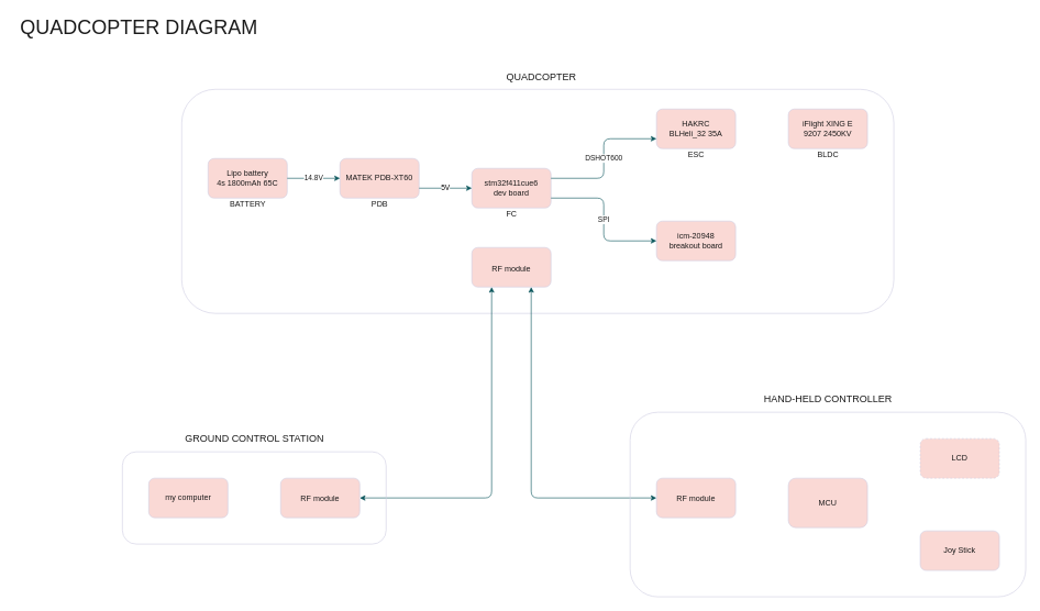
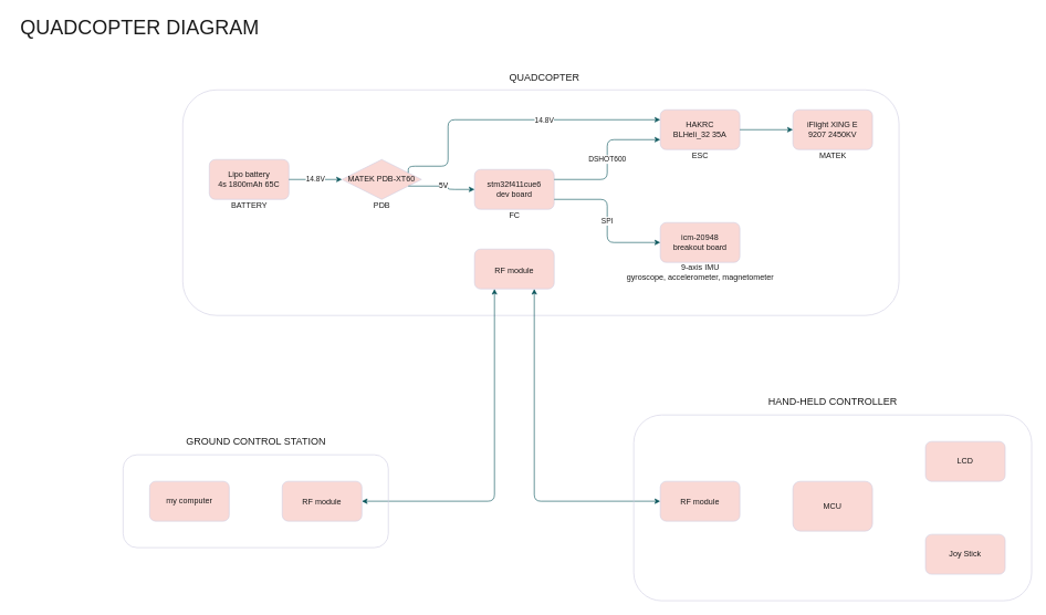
+ <mxCell id="26" style="edgeStyle=orthogonalEdgeStyle;orthogonalLoop=1;jettySize=auto;html=1;exitX=1;exitY=0.25;exitDx=0;exitDy=0;entryX=0;entryY=0.25;entryDx=0;entryDy=0;strokeColor=#09555B;fontColor=#1A1A1A;" parent="4" source="18" target="12" edge="1"><mxGeometry relative="1" as="geometry"><Array as="points"><mxPoint x="360" y="85" /><mxPoint x="360" y="15" /></Array></mxGeometry></mxCell>
+ <mxCell id="27" value="14.8V" style="edgeLabel;html=1;align=center;verticalAlign=middle;resizable=0;points=[];fontColor=#1A1A1A;rounded=1;" parent="26" vertex="1" connectable="0"><mxGeometry x="0.236" relative="1" as="geometry"><mxPoint as="offset" /></mxGeometry></mxCell>
+ <mxCell id="24" style="edgeStyle=orthogonalEdgeStyle;orthogonalLoop=1;jettySize=auto;html=1;exitX=1;exitY=0.5;exitDx=0;exitDy=0;entryX=0;entryY=0.5;entryDx=0;entryDy=0;strokeColor=#09555B;fontColor=#1A1A1A;" parent="4" source="12" target="15" edge="1"><mxGeometry relative="1" as="geometry" /></mxCell>
- <mxCell id="16" value="BLDC" style="text;html=1;align=center;verticalAlign=middle;resizable=0;points=[];autosize=1;fontColor=#1A1A1A;rounded=1;" parent="14" vertex="1"><mxGeometry x="35" y="60" width="50" height="20" as="geometry" /></mxCell>
+ <mxCell id="16" value="MATEK" style="text;html=1;align=center;verticalAlign=middle;resizable=0;points=[];autosize=1;fontColor=#1A1A1A;rounded=1;" parent="14" vertex="1"><mxGeometry x="35" y="60" width="50" height="20" as="geometry" /></mxCell>
- <mxCell id="18" value="MATEK PDB-XT60" style="whiteSpace=wrap;html=1;fillColor=#FAD9D5;strokeColor=#D0CEE2;fontColor=#1A1A1A;rounded=1;" parent="17" vertex="1"><mxGeometry width="120" height="60" as="geometry" /></mxCell>
+ <mxCell id="18" value="MATEK PDB-XT60" style="rhombus;whiteSpace=wrap;html=1;fillColor=#FAD9D5;strokeColor=#D0CEE2;fontColor=#1A1A1A;" parent="17" vertex="1"><mxGeometry width="120" height="60" as="geometry" /></mxCell>
+ <mxCell id="7" value="9-axis IMU&lt;br&gt;gyroscope, accelerometer, magnetometer" style="text;html=1;align=center;verticalAlign=middle;resizable=0;points=[];autosize=1;fontColor=#1A1A1A;rounded=1;" parent="5" vertex="1"><mxGeometry y="60" width="240" height="30" as="geometry" /></mxCell>
- <mxCell id="39" value="LCD" style="whiteSpace=wrap;html=1;fontSize=12;fillColor=#FAD9D5;strokeColor=#D0CEE2;fontColor=#1A1A1A;rounded=1;dashed=1;" parent="35" vertex="1"><mxGeometry x="440" y="70" width="120" height="60" as="geometry" /></mxCell>
+ <mxCell id="39" value="LCD" style="whiteSpace=wrap;html=1;fontSize=12;fillColor=#FAD9D5;strokeColor=#D0CEE2;fontColor=#1A1A1A;rounded=1;" parent="35" vertex="1"><mxGeometry x="440" y="70" width="120" height="60" as="geometry" /></mxCell>
